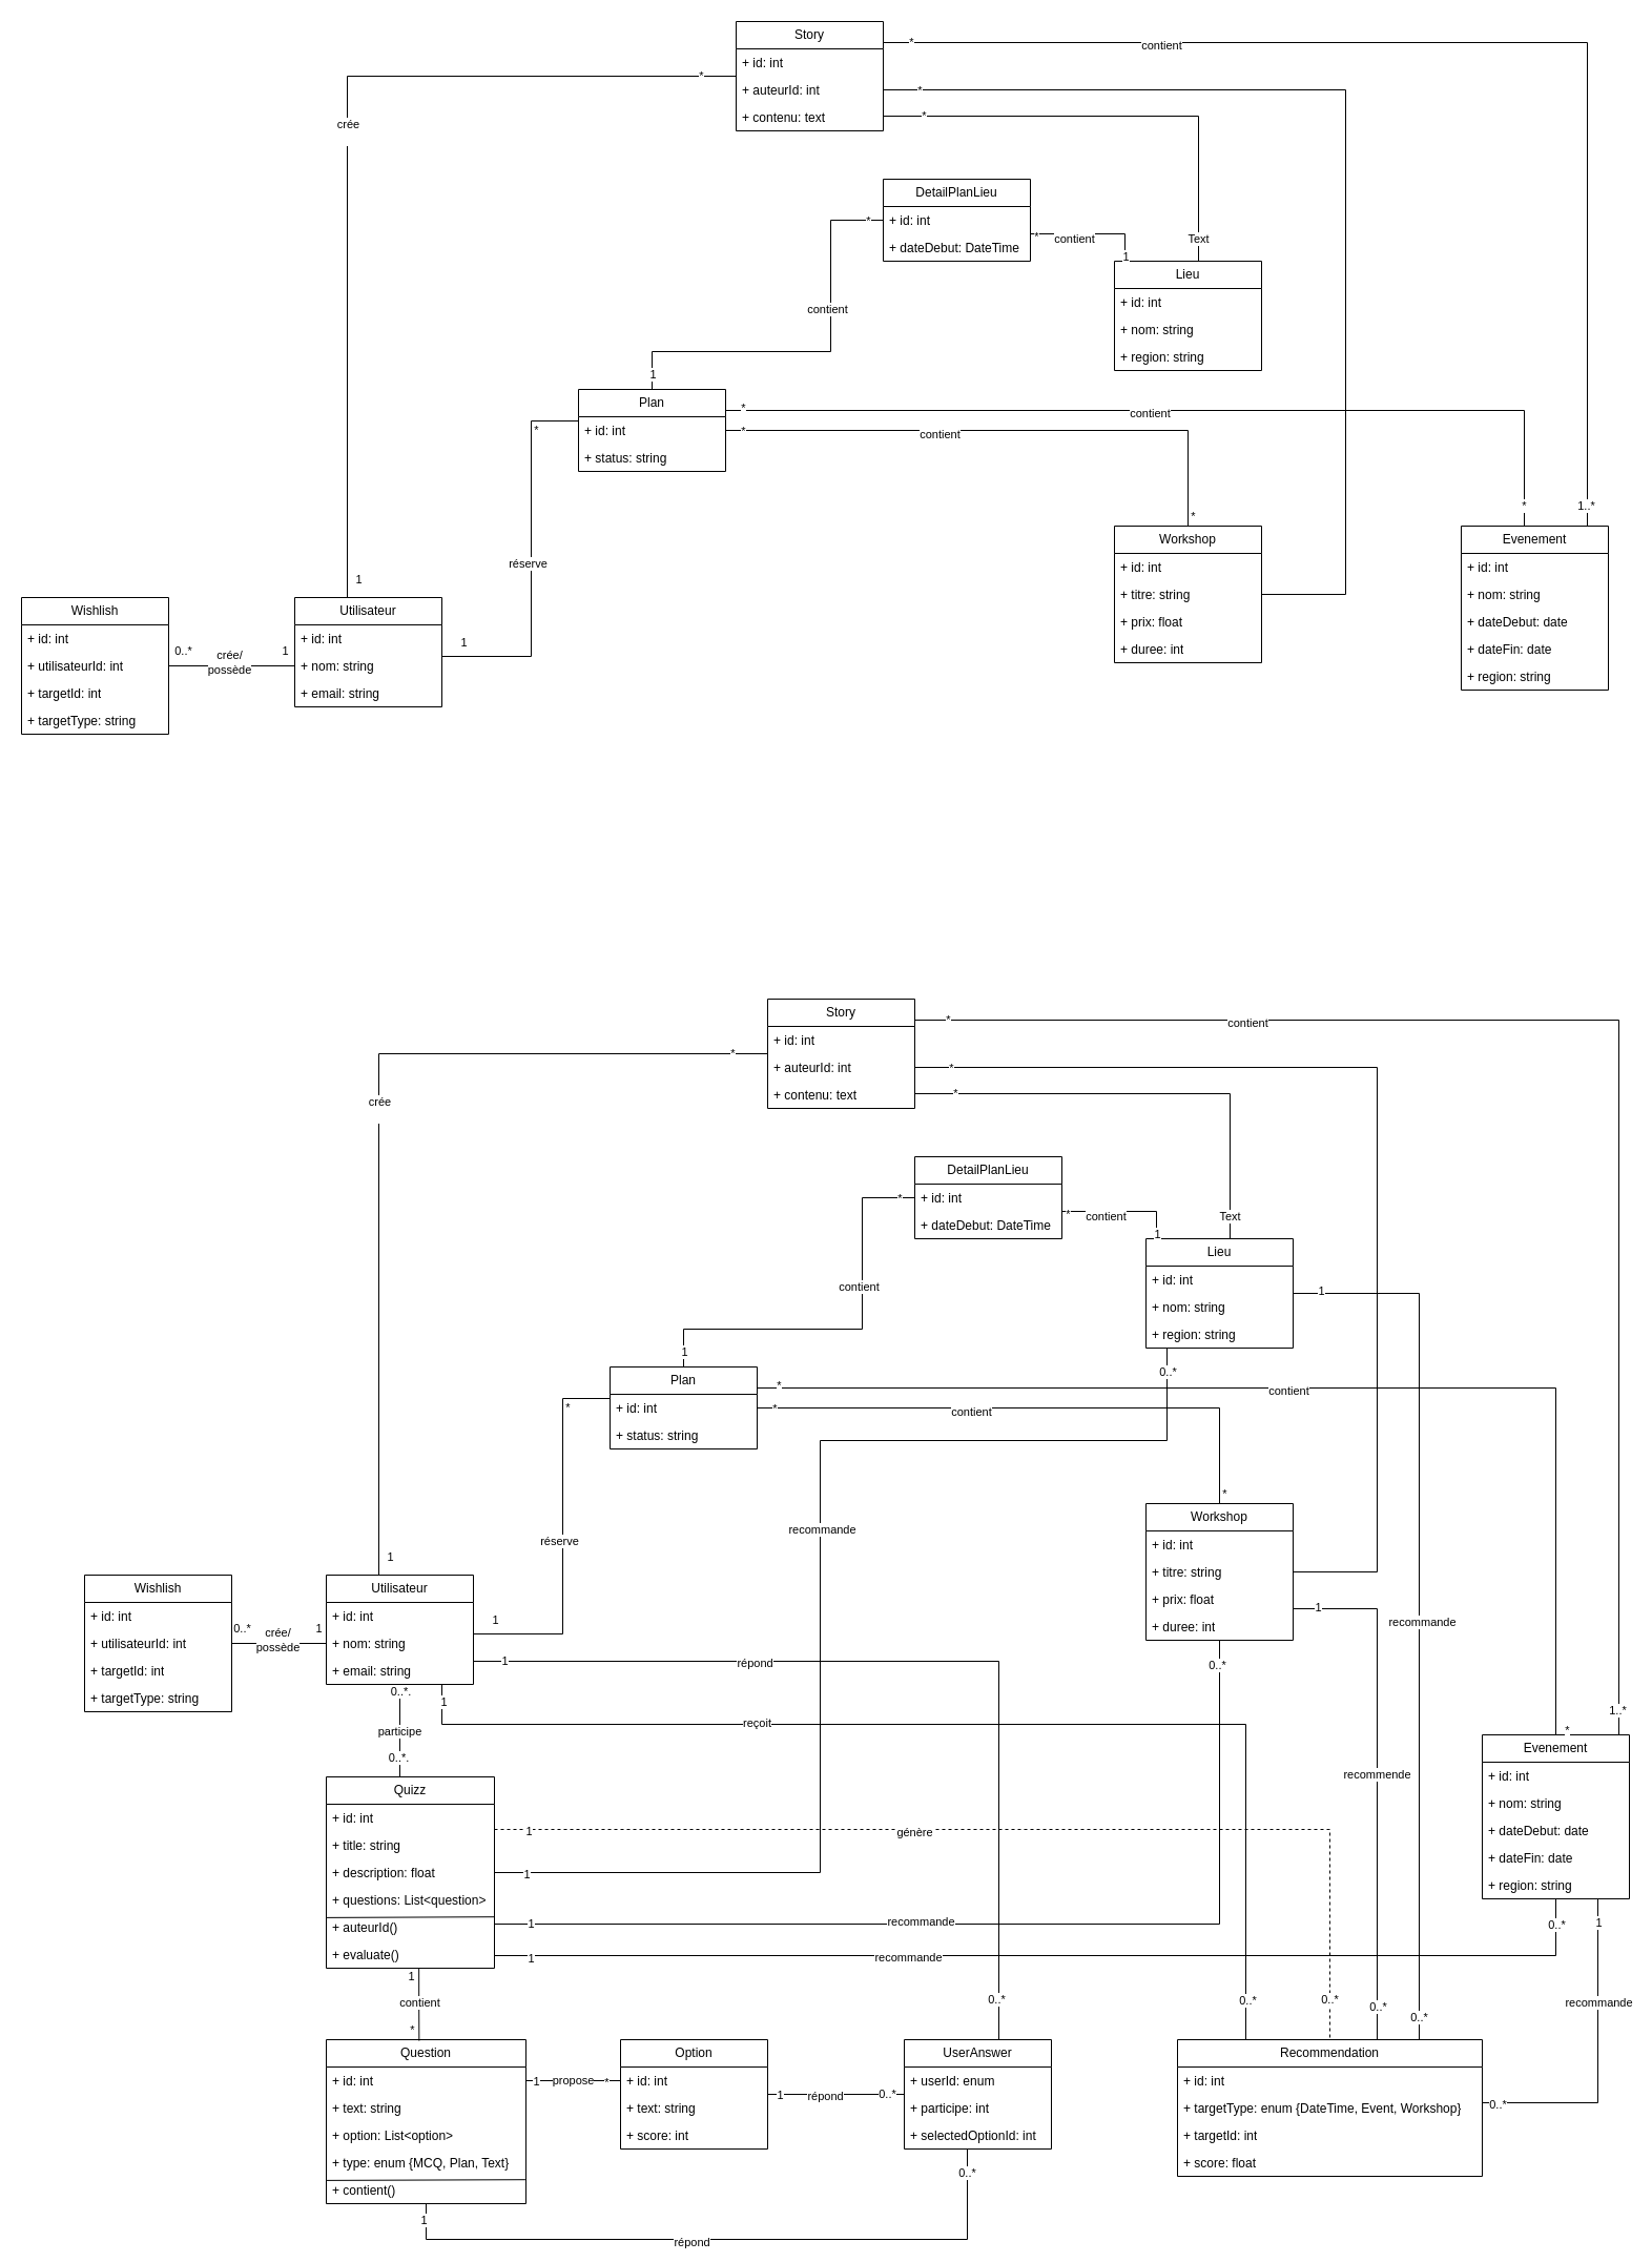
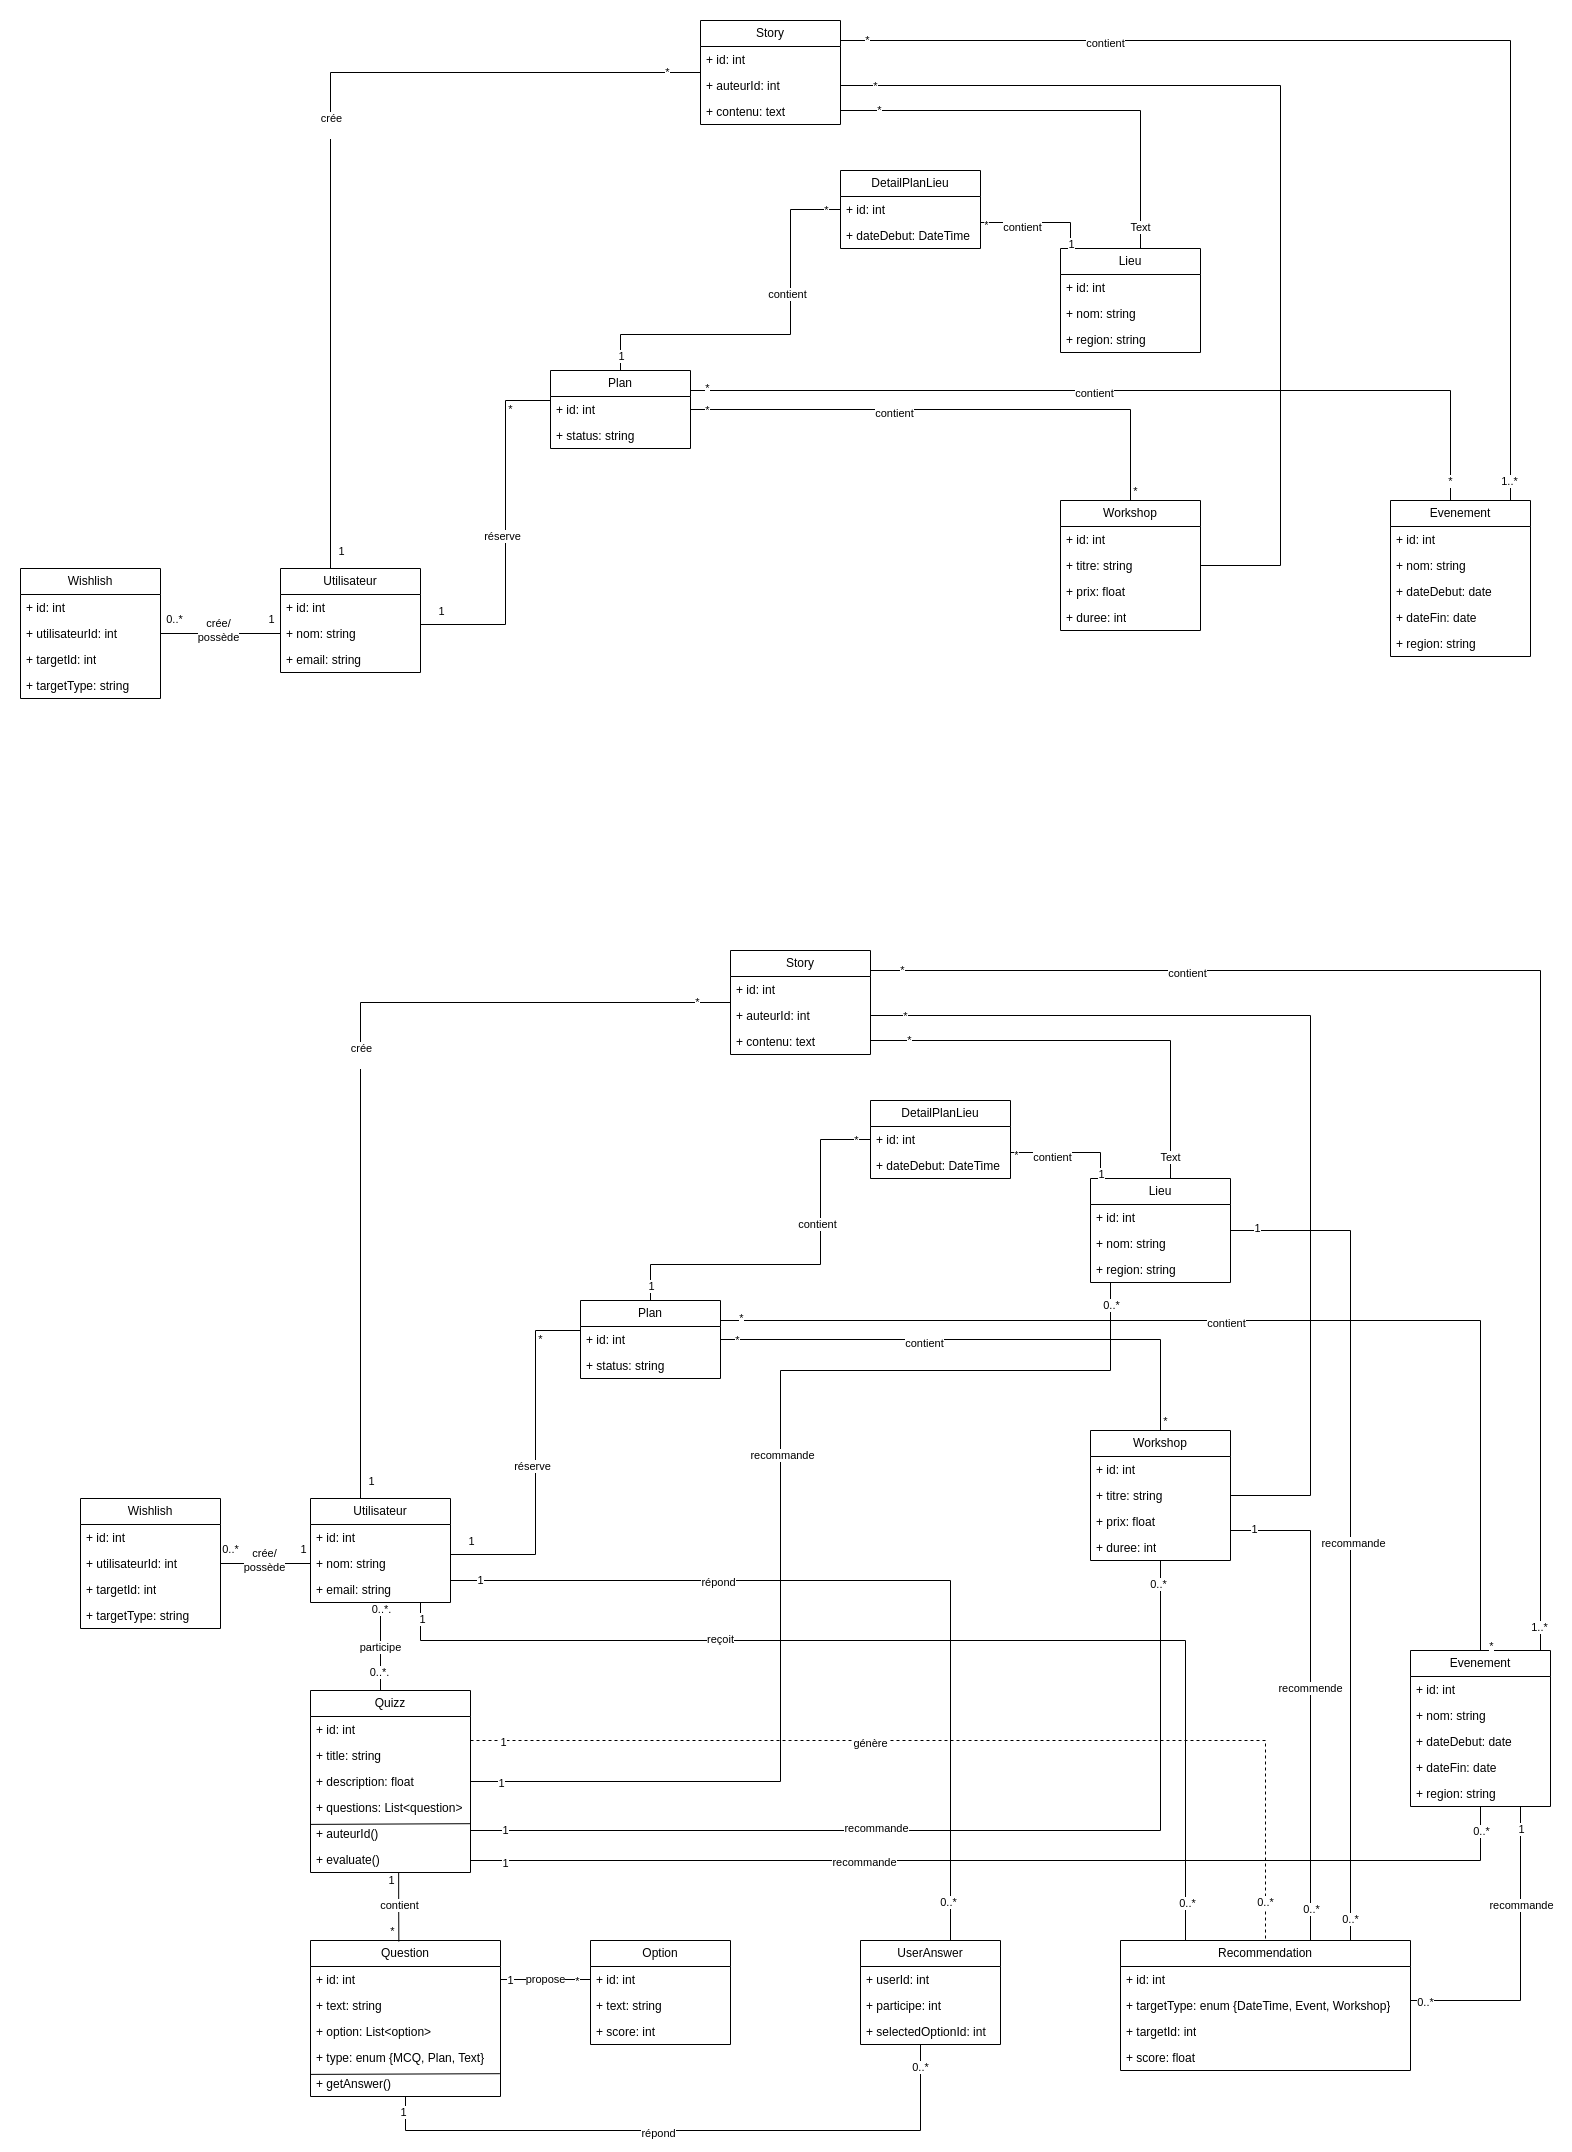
- <mxCell id="117" value="+ userId: enum" style="text;strokeColor=none;fillColor=none;align=left;verticalAlign=top;spacingLeft=4;spacingRight=4;overflow=hidden;rotatable=0;points=[[0,0.5],[1,0.5]];portConstraint=eastwest;whiteSpace=wrap;html=1;" parent="116" vertex="1"><mxGeometry y="26" width="140" height="26" as="geometry" /></mxCell>
+ <mxCell id="117" value="+ userId: int" style="text;strokeColor=none;fillColor=none;align=left;verticalAlign=top;spacingLeft=4;spacingRight=4;overflow=hidden;rotatable=0;points=[[0,0.5],[1,0.5]];portConstraint=eastwest;whiteSpace=wrap;html=1;" parent="116" vertex="1"><mxGeometry y="26" width="140" height="26" as="geometry" /></mxCell>
- <mxCell id="112" style="edgeStyle=orthogonalEdgeStyle;rounded=0;orthogonalLoop=1;jettySize=auto;html=1;startArrow=none;startFill=0;endArrow=none;endFill=0;" parent="1" source="116" target="104" edge="1"><mxGeometry relative="1" as="geometry" /></mxCell>
- <mxCell id="113" value="1" style="edgeLabel;html=1;align=center;verticalAlign=middle;resizable=0;points=[];" parent="112" vertex="1" connectable="0"><mxGeometry x="0.833" relative="1" as="geometry"><mxPoint as="offset" /></mxGeometry></mxCell>
- <mxCell id="114" value="répond" style="edgeLabel;html=1;align=center;verticalAlign=middle;resizable=0;points=[];" parent="112" vertex="1" connectable="0"><mxGeometry x="0.174" y="1" relative="1" as="geometry"><mxPoint as="offset" /></mxGeometry></mxCell>
- <mxCell id="115" value="0..*" style="edgeLabel;html=1;align=center;verticalAlign=middle;resizable=0;points=[];" parent="112" vertex="1" connectable="0"><mxGeometry x="-0.732" y="-1" relative="1" as="geometry"><mxPoint as="offset" /></mxGeometry></mxCell>
- <mxCell id="102" value="+ contient()" style="text;strokeColor=none;fillColor=none;align=left;verticalAlign=top;spacingLeft=4;spacingRight=4;overflow=hidden;rotatable=0;points=[[0,0.5],[1,0.5]];portConstraint=eastwest;whiteSpace=wrap;html=1;" parent="97" vertex="1"><mxGeometry y="130" width="190" height="26" as="geometry" /></mxCell>
+ <mxCell id="102" value="+ getAnswer()" style="text;strokeColor=none;fillColor=none;align=left;verticalAlign=top;spacingLeft=4;spacingRight=4;overflow=hidden;rotatable=0;points=[[0,0.5],[1,0.5]];portConstraint=eastwest;whiteSpace=wrap;html=1;" parent="97" vertex="1"><mxGeometry y="130" width="190" height="26" as="geometry" /></mxCell>
